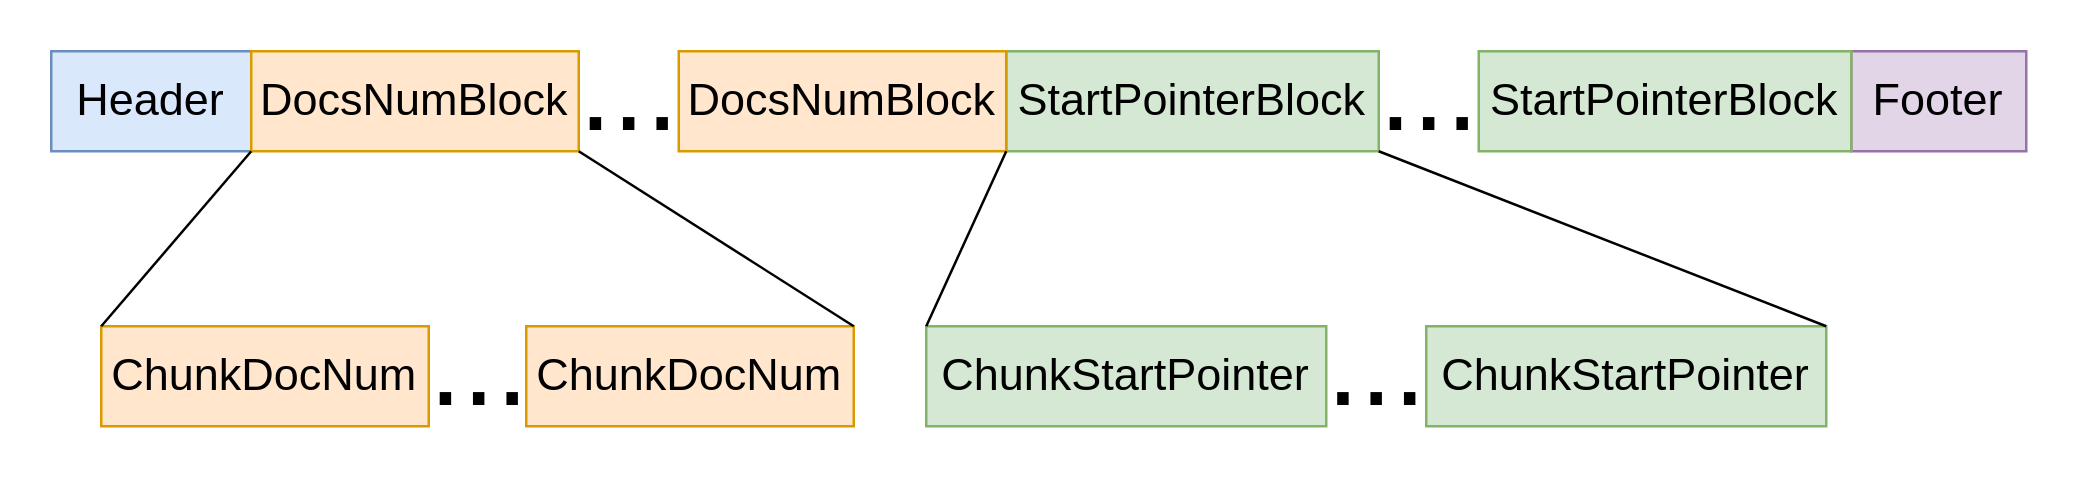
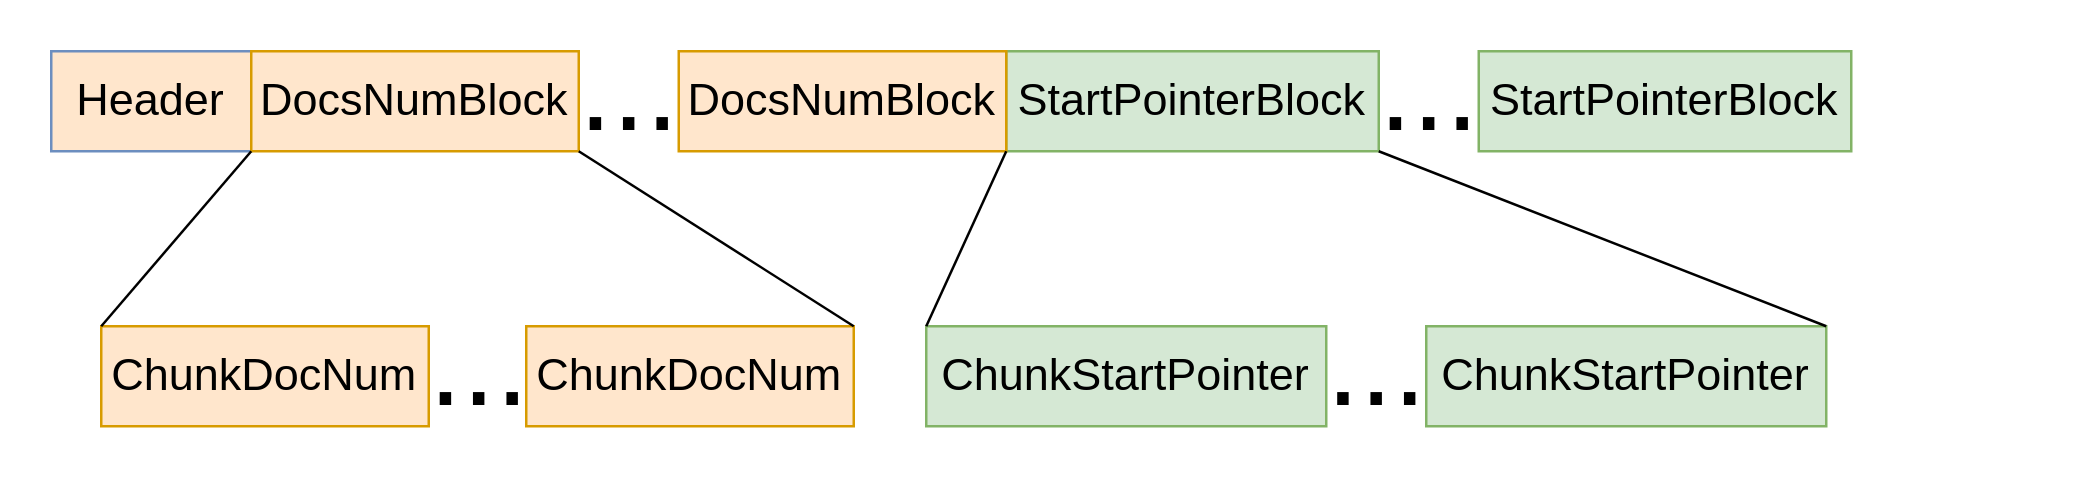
- <mxCell id="2" value="&lt;font style=&quot;font-size: 18px&quot;&gt;Header&lt;/font&gt;" style="rounded=0;whiteSpace=wrap;html=1;fillColor=#dae8fc;strokeColor=#6c8ebf;" vertex="1" parent="1"><mxGeometry x="20" y="20" width="80" height="40" as="geometry" /></mxCell>
+ <mxCell id="2" value="&lt;font style=&quot;font-size: 18px&quot;&gt;Header&lt;/font&gt;" style="rounded=0;whiteSpace=wrap;html=1;fillColor=#ffe6cc;strokeColor=#6c8ebf;" vertex="1" parent="1"><mxGeometry x="20" y="20" width="80" height="40" as="geometry" /></mxCell>
- <mxCell id="4" value="&lt;font style=&quot;font-size: 18px&quot;&gt;Footer&lt;/font&gt;" style="rounded=0;whiteSpace=wrap;html=1;fillColor=#e1d5e7;strokeColor=#9673a6;" vertex="1" parent="1"><mxGeometry x="740" y="20" width="70" height="40" as="geometry" /></mxCell>
